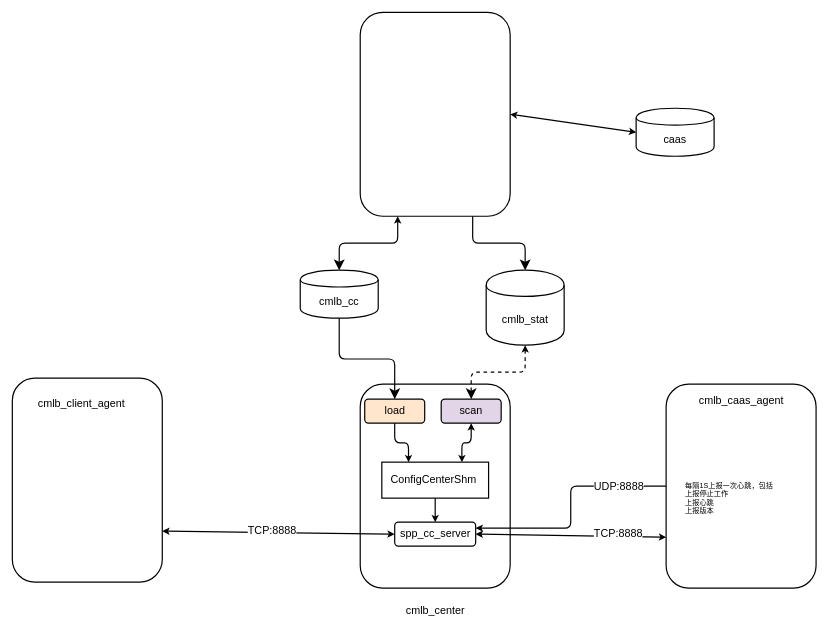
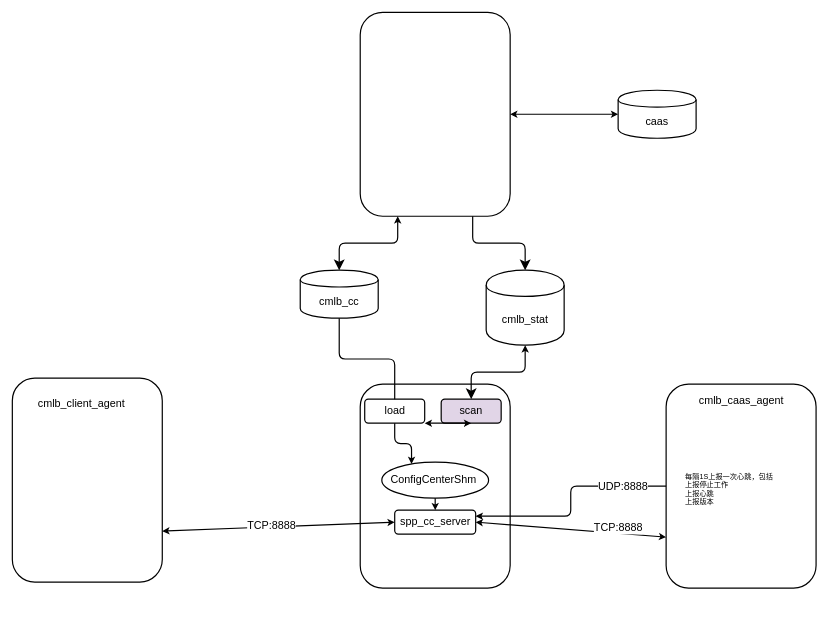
- <mxCell id="9" value="&lt;font style=&quot;font-size: 18px&quot;&gt;caas&lt;/font&gt;" style="shape=cylinder;whiteSpace=wrap;html=1;boundedLbl=1;backgroundOutline=1;strokeWidth=2;gradientColor=none;" parent="1" vertex="1"><mxGeometry x="1060" y="180" width="130" height="80" as="geometry" /></mxCell>
+ <mxCell id="9" value="&lt;font style=&quot;font-size: 18px&quot;&gt;caas&lt;/font&gt;" style="shape=cylinder;whiteSpace=wrap;html=1;boundedLbl=1;backgroundOutline=1;strokeWidth=2;gradientColor=none;" parent="1" vertex="1"><mxGeometry x="1030" y="150" width="130" height="80" as="geometry" /></mxCell>
- <mxCell id="18" value="" style="edgeStyle=elbowEdgeStyle;elbow=vertical;endArrow=classic;html=1;strokeWidth=2;endSize=12;exitX=0.5;exitY=1;exitDx=0;exitDy=0;entryX=0.5;entryY=0;entryDx=0;entryDy=0;startArrow=classic;startFill=1;dashed=1;" parent="1" source="11" target="15" edge="1"><mxGeometry width="50" height="50" relative="1" as="geometry"><mxPoint x="957.088" y="539.824" as="sourcePoint" /><mxPoint x="890.029" y="664.529" as="targetPoint" /></mxGeometry></mxCell>
+ <mxCell id="18" value="" style="edgeStyle=elbowEdgeStyle;elbow=vertical;endArrow=classic;html=1;strokeWidth=2;endSize=12;exitX=0.5;exitY=1;exitDx=0;exitDy=0;entryX=0.5;entryY=0;entryDx=0;entryDy=0;startArrow=classic;startFill=1;" parent="1" source="11" target="15" edge="1"><mxGeometry width="50" height="50" relative="1" as="geometry"><mxPoint x="957.088" y="539.824" as="sourcePoint" /><mxPoint x="890.029" y="664.529" as="targetPoint" /></mxGeometry></mxCell>
- <mxCell id="16" value="" style="edgeStyle=elbowEdgeStyle;elbow=vertical;endArrow=classic;html=1;strokeWidth=2;endSize=12;exitX=0.5;exitY=1;exitDx=0;exitDy=0;entryX=0.5;entryY=0;entryDx=0;entryDy=0;" parent="1" source="10" target="13" edge="1"><mxGeometry width="50" height="50" relative="1" as="geometry"><mxPoint x="160" y="560" as="sourcePoint" /><mxPoint x="210" y="510" as="targetPoint" /></mxGeometry></mxCell>
+ <mxCell id="16" value="" style="edgeStyle=elbowEdgeStyle;elbow=vertical;endArrow=none;html=1;strokeWidth=2;endSize=12;exitX=0.5;exitY=1;exitDx=0;exitDy=0;entryX=0.5;entryY=0;entryDx=0;entryDy=0;" parent="1" source="10" target="13" edge="1"><mxGeometry width="50" height="50" relative="1" as="geometry"><mxPoint x="160" y="560" as="sourcePoint" /><mxPoint x="210" y="510" as="targetPoint" /></mxGeometry></mxCell>
- <mxCell id="13" value="&lt;font style=&quot;font-size: 18px&quot;&gt;load&lt;/font&gt;" style="rounded=1;whiteSpace=wrap;html=1;strokeWidth=2;fillColor=#ffe6cc;" parent="1" vertex="1"><mxGeometry x="607.5" y="665" width="100" height="40" as="geometry" /></mxCell>
+ <mxCell id="13" value="&lt;font style=&quot;font-size: 18px&quot;&gt;load&lt;/font&gt;" style="rounded=1;whiteSpace=wrap;html=1;strokeWidth=2;" parent="1" vertex="1"><mxGeometry x="607.5" y="665" width="100" height="40" as="geometry" /></mxCell>
- <mxCell id="21" value="" style="edgeStyle=elbowEdgeStyle;elbow=vertical;endArrow=classic;html=1;strokeWidth=2;exitX=0.5;exitY=1;exitDx=0;exitDy=0;entryX=0.75;entryY=0;entryDx=0;entryDy=0;startArrow=classic;startFill=1;" parent="1" source="15" target="14" edge="1"><mxGeometry width="50" height="50" relative="1" as="geometry"><mxPoint x="920.029" y="737.029" as="sourcePoint" /><mxPoint x="957.676" y="802.912" as="targetPoint" /></mxGeometry></mxCell>
+ <mxCell id="21" value="" style="edgeStyle=elbowEdgeStyle;elbow=vertical;endArrow=classic;html=1;strokeWidth=2;exitX=0.5;exitY=1;exitDx=0;exitDy=0;startArrow=classic;startFill=1;" parent="1" source="15" target="13" edge="1"><mxGeometry width="50" height="50" relative="1" as="geometry"><mxPoint x="920.029" y="737.029" as="sourcePoint" /><mxPoint x="957.676" y="802.912" as="targetPoint" /></mxGeometry></mxCell>
- <mxCell id="14" value="&lt;span class=&quot;author-p-144115213395982567&quot;&gt;&lt;font style=&quot;font-size: 18px&quot;&gt;ConfigCenterShm&amp;nbsp;&lt;/font&gt;&lt;/span&gt;" style="rounded=0;whiteSpace=wrap;html=1;strokeWidth=2;" parent="1" vertex="1"><mxGeometry x="636" y="770" width="178" height="60" as="geometry" /></mxCell>
+ <mxCell id="14" value="&lt;span class=&quot;author-p-144115213395982567&quot;&gt;&lt;font style=&quot;font-size: 18px&quot;&gt;ConfigCenterShm&amp;nbsp;&lt;/font&gt;&lt;/span&gt;" style="ellipse;whiteSpace=wrap;html=1;strokeWidth=2;" parent="1" vertex="1"><mxGeometry x="636" y="770" width="178" height="60" as="geometry" /></mxCell>
- <mxCell id="30" value="每隔1S上报一次心跳，包括&lt;br&gt;上报停止工作&lt;br&gt;上报心跳&lt;br&gt;上报版本" style="text;html=1;" parent="1" vertex="1"><mxGeometry x="1140" y="795" width="140" height="75" as="geometry" /></mxCell>
+ <mxCell id="30" value="每隔1S上报一次心跳，包括&lt;br&gt;上报停止工作&lt;br&gt;上报心跳&lt;br&gt;上报版本" style="text;html=1;" parent="1" vertex="1"><mxGeometry x="1140" y="780" width="140" height="75" as="geometry" /></mxCell>
- <mxCell id="22" value="&lt;font style=&quot;font-size: 18px&quot;&gt;spp_cc_server&lt;/font&gt;" style="rounded=1;whiteSpace=wrap;html=1;strokeWidth=2;" parent="1" vertex="1"><mxGeometry x="657.5" y="870" width="135" height="40" as="geometry" /></mxCell>
+ <mxCell id="22" value="&lt;font style=&quot;font-size: 18px&quot;&gt;spp_cc_server&lt;/font&gt;" style="rounded=1;whiteSpace=wrap;html=1;strokeWidth=2;" parent="1" vertex="1"><mxGeometry x="657.5" y="850" width="135" height="40" as="geometry" /></mxCell>
- <mxCell id="5" value="&lt;font style=&quot;font-size: 18px&quot;&gt;cmlb_center&lt;/font&gt;" style="text;html=1;align=center;" parent="1" vertex="1"><mxGeometry x="680" y="1000" width="90" height="30" as="geometry" /></mxCell>
